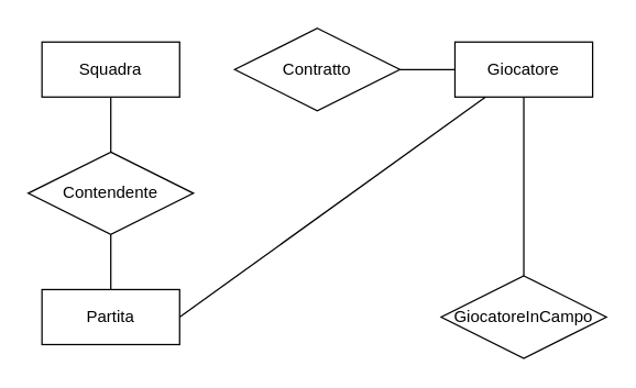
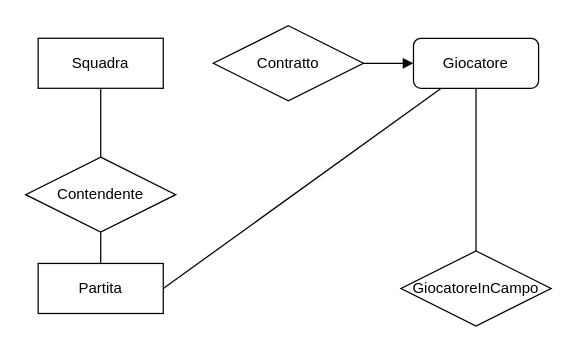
- <mxCell id="10" value="" style="endArrow=none;html=1;rounded=0;exitX=1;exitY=0.5;exitDx=0;exitDy=0;entryX=0;entryY=0.5;entryDx=0;entryDy=0;" edge="1" parent="1" source="6" target="4"><mxGeometry relative="1" as="geometry"><mxPoint x="-200" y="190" as="sourcePoint" /><mxPoint x="-40" y="190" as="targetPoint" /></mxGeometry></mxCell>
+ <mxCell id="10" value="" style="endArrow=block;html=1;rounded=0;exitX=1;exitY=0.5;exitDx=0;exitDy=0;entryX=0;entryY=0.5;entryDx=0;entryDy=0;" edge="1" parent="1" source="6" target="4"><mxGeometry relative="1" as="geometry"><mxPoint x="-200" y="190" as="sourcePoint" /><mxPoint x="-40" y="190" as="targetPoint" /></mxGeometry></mxCell>
- <mxCell id="4" value="Giocatore" style="whiteSpace=wrap;html=1;align=center;" vertex="1" parent="1"><mxGeometry x="330" y="30" width="100" height="40" as="geometry" /></mxCell>
+ <mxCell id="4" value="Giocatore" style="whiteSpace=wrap;html=1;align=center;rounded=1;" vertex="1" parent="1"><mxGeometry x="330" y="30" width="100" height="40" as="geometry" /></mxCell>
- <mxCell id="5" value="Contendente" style="shape=rhombus;perimeter=rhombusPerimeter;whiteSpace=wrap;html=1;align=center;" vertex="1" parent="1"><mxGeometry x="20" y="110" width="120" height="60" as="geometry" /></mxCell>
+ <mxCell id="5" value="Contendente" style="shape=rhombus;perimeter=rhombusPerimeter;whiteSpace=wrap;html=1;align=center;" vertex="1" parent="1"><mxGeometry x="20" y="125" width="120" height="60" as="geometry" /></mxCell>
